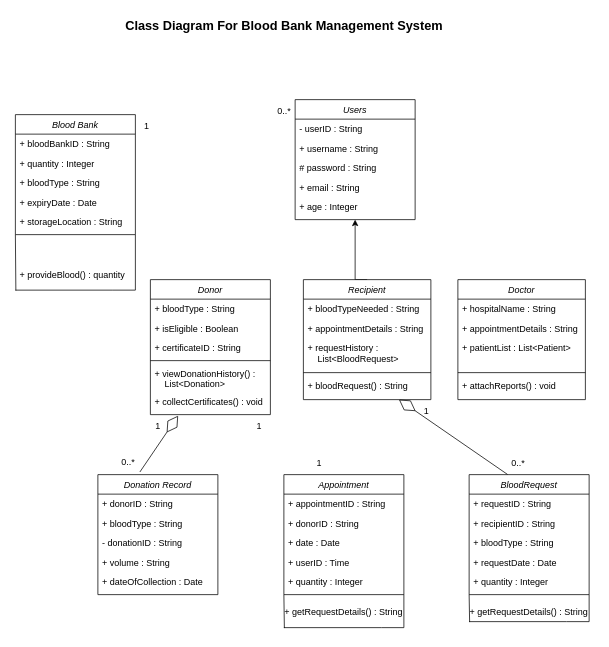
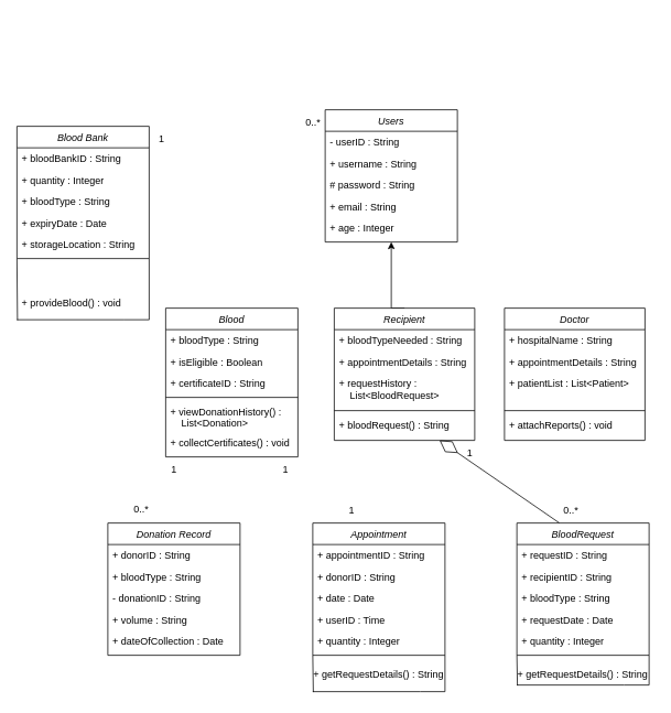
- <mxCell id="74" value="&lt;b&gt;&lt;font style=&quot;font-size: 17px;&quot;&gt;Class Diagram For Blood Bank Management System&lt;/font&gt;&lt;/b&gt;" style="text;html=1;align=center;verticalAlign=middle;resizable=0;points=[];autosize=1;strokeColor=none;fillColor=none;" vertex="1" parent="1"><mxGeometry x="153" y="20" width="450" height="30" as="geometry" /></mxCell>
- <mxCell id="63" value="+ provideBlood() : quantity&#10;" style="text;align=left;verticalAlign=top;spacingLeft=4;spacingRight=4;overflow=hidden;rotatable=0;points=[[0,0.5],[1,0.5]];portConstraint=eastwest;" vertex="1" parent="1"><mxGeometry x="20" y="352" width="160" height="38" as="geometry" /></mxCell>
+ <mxCell id="63" value="+ provideBlood() : void&#10;" style="text;align=left;verticalAlign=top;spacingLeft=4;spacingRight=4;overflow=hidden;rotatable=0;points=[[0,0.5],[1,0.5]];portConstraint=eastwest;" vertex="1" parent="1"><mxGeometry x="20" y="352" width="160" height="38" as="geometry" /></mxCell>
- <mxCell id="8" value="Donor" style="swimlane;fontStyle=2;align=center;verticalAlign=top;childLayout=stackLayout;horizontal=1;startSize=26;horizontalStack=0;resizeParent=1;resizeLast=0;collapsible=1;marginBottom=0;rounded=0;shadow=0;strokeWidth=1;" vertex="1" parent="1"><mxGeometry x="200" y="372" width="160" height="180" as="geometry"><mxRectangle x="230" y="140" width="160" height="26" as="alternateBounds" /></mxGeometry></mxCell>
+ <mxCell id="8" value="Blood" style="swimlane;fontStyle=2;align=center;verticalAlign=top;childLayout=stackLayout;horizontal=1;startSize=26;horizontalStack=0;resizeParent=1;resizeLast=0;collapsible=1;marginBottom=0;rounded=0;shadow=0;strokeWidth=1;" vertex="1" parent="1"><mxGeometry x="200" y="372" width="160" height="180" as="geometry"><mxRectangle x="230" y="140" width="160" height="26" as="alternateBounds" /></mxGeometry></mxCell>
- <mxCell id="71" value="" style="endArrow=diamondThin;endFill=0;endSize=24;html=1;rounded=0;exitX=0.35;exitY=-0.022;exitDx=0;exitDy=0;exitPerimeter=0;entryX=0.231;entryY=1.05;entryDx=0;entryDy=0;entryPerimeter=0;" edge="1" parent="1" source="65" target="14"><mxGeometry width="160" relative="1" as="geometry"><mxPoint x="5" y="742" as="sourcePoint" /><mxPoint x="-140" y="642" as="targetPoint" /></mxGeometry></mxCell>
